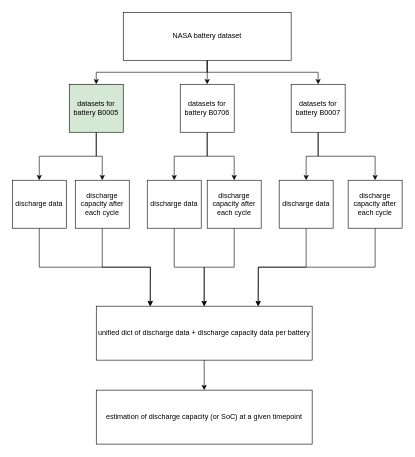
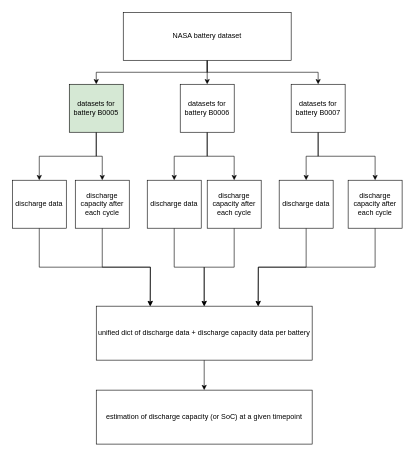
- <mxCell id="11" value="datasets for battery B0706" style="rounded=0;whiteSpace=wrap;html=1;" vertex="1" parent="1"><mxGeometry x="300" y="140" width="90" height="80" as="geometry" /></mxCell>
+ <mxCell id="11" value="datasets for battery B0006" style="rounded=0;whiteSpace=wrap;html=1;" vertex="1" parent="1"><mxGeometry x="300" y="140" width="90" height="80" as="geometry" /></mxCell>
